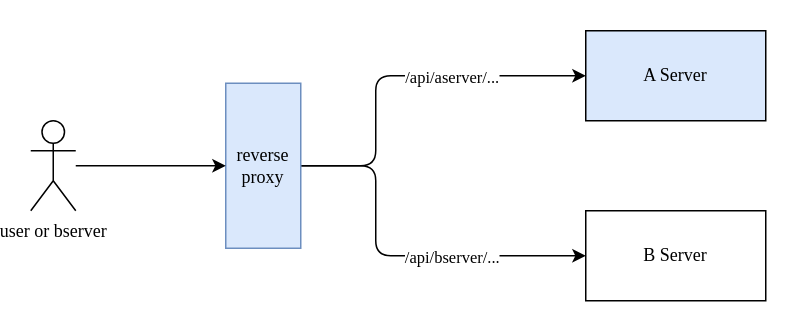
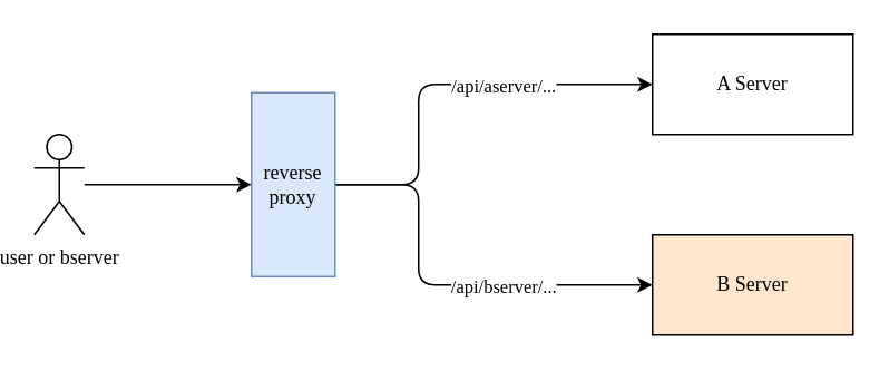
- <mxCell id="9" value="A Server" style="rounded=0;whiteSpace=wrap;html=1;fontFamily=Comic Sans MS;fillColor=#dae8fc;" parent="1" vertex="1"><mxGeometry x="390" y="20" width="120" height="60" as="geometry" /></mxCell>
+ <mxCell id="9" value="A Server" style="rounded=0;whiteSpace=wrap;html=1;fontFamily=Comic Sans MS;" parent="1" vertex="1"><mxGeometry x="390" y="20" width="120" height="60" as="geometry" /></mxCell>
- <mxCell id="10" value="B Server" style="rounded=0;whiteSpace=wrap;html=1;fontFamily=Comic Sans MS;" parent="1" vertex="1"><mxGeometry x="390" y="140" width="120" height="60" as="geometry" /></mxCell>
+ <mxCell id="10" value="B Server" style="rounded=0;whiteSpace=wrap;html=1;fontFamily=Comic Sans MS;fillColor=#ffe6cc;" parent="1" vertex="1"><mxGeometry x="390" y="140" width="120" height="60" as="geometry" /></mxCell>
